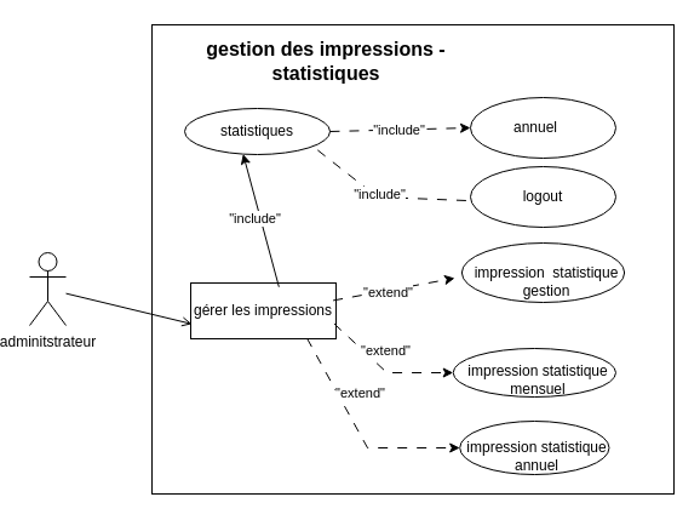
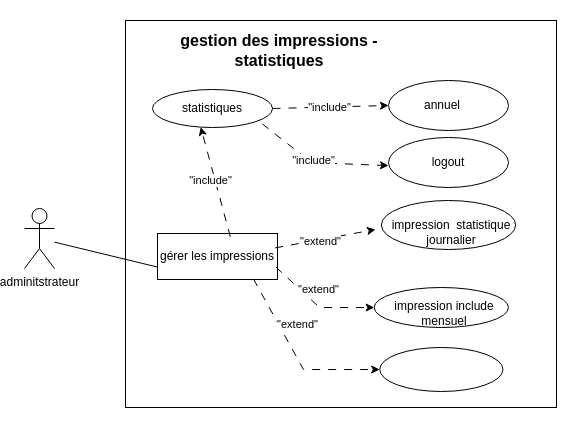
- <mxCell id="15" value="&lt;b&gt;&lt;font style=&quot;font-size: 16px;&quot;&gt;gestion des impressions - statistiques&lt;/font&gt;&lt;/b&gt;" style="text;html=1;align=center;verticalAlign=middle;whiteSpace=wrap;rounded=0;" parent="1" vertex="1"><mxGeometry x="136" y="35" width="258" height="30" as="geometry" /></mxCell>
+ <mxCell id="15" value="&lt;b&gt;&lt;font style=&quot;font-size: 16px;&quot;&gt;gestion des impressions - statistiques&lt;/font&gt;&lt;/b&gt;" style="text;html=1;align=center;verticalAlign=middle;whiteSpace=wrap;rounded=0;" parent="1" vertex="1"><mxGeometry x="146" y="35" width="258" height="30" as="geometry" /></mxCell>
- <mxCell id="19" value="" style="endArrow=none;html=1;rounded=0;dashed=1;dashPattern=8 8;exitX=0.915;exitY=0.905;exitDx=0;exitDy=0;exitPerimeter=0;entryX=0;entryY=0.75;entryDx=0;entryDy=0;" edge="1" parent="1" source="16" target="6"><mxGeometry width="50" height="50" relative="1" as="geometry"><mxPoint x="283" y="216" as="sourcePoint" /><mxPoint x="333" y="166" as="targetPoint" /><Array as="points"><mxPoint x="307" y="162" /></Array></mxGeometry></mxCell>
+ <mxCell id="19" value="" style="endArrow=classic;html=1;rounded=0;dashed=1;dashPattern=8 8;exitX=0.915;exitY=0.905;exitDx=0;exitDy=0;exitPerimeter=0;entryX=0;entryY=0.75;entryDx=0;entryDy=0;" edge="1" parent="1" source="16" target="6"><mxGeometry width="50" height="50" relative="1" as="geometry"><mxPoint x="283" y="216" as="sourcePoint" /><mxPoint x="333" y="166" as="targetPoint" /><Array as="points"><mxPoint x="307" y="162" /></Array></mxGeometry></mxCell>
- <mxCell id="28" value="" style="endArrow=classic;html=1;rounded=0;exitX=0.607;exitY=0.07;exitDx=0;exitDy=0;exitPerimeter=0;entryX=0.402;entryY=0.989;entryDx=0;entryDy=0;entryPerimeter=0;dashed=0;dashPattern=8 8;" edge="1" parent="1" source="21" target="16"><mxGeometry width="50" height="50" relative="1" as="geometry"><mxPoint x="283" y="202" as="sourcePoint" /><mxPoint x="333" y="152" as="targetPoint" /></mxGeometry></mxCell>
+ <mxCell id="28" value="" style="endArrow=classic;html=1;rounded=0;exitX=0.607;exitY=0.07;exitDx=0;exitDy=0;exitPerimeter=0;entryX=0.402;entryY=0.989;entryDx=0;entryDy=0;entryPerimeter=0;dashed=1;dashPattern=8 8;" edge="1" parent="1" source="21" target="16"><mxGeometry width="50" height="50" relative="1" as="geometry"><mxPoint x="283" y="202" as="sourcePoint" /><mxPoint x="333" y="152" as="targetPoint" /></mxGeometry></mxCell>
- <mxCell id="13" value="impression&amp;nbsp; statistique gestion" style="html=1;strokeColor=none;fillColor=none;align=center;verticalAlign=middle;rotatable=0;whiteSpace=wrap;" parent="12" vertex="1"><mxGeometry x="3.002" y="25.629" width="134.29" height="12.25" as="geometry" /></mxCell>
+ <mxCell id="13" value="impression&amp;nbsp; statistique journalier" style="html=1;strokeColor=none;fillColor=none;align=center;verticalAlign=middle;rotatable=0;whiteSpace=wrap;" parent="12" vertex="1"><mxGeometry x="3.002" y="25.629" width="134.29" height="12.25" as="geometry" /></mxCell>
- <mxCell id="14" value="" style="endArrow=open;html=1;rounded=0;entryX=0.008;entryY=0.735;entryDx=0;entryDy=0;endFill=0;entryPerimeter=0;" parent="1" source="9" target="21" edge="1"><mxGeometry width="50" height="50" relative="1" as="geometry"><mxPoint x="49" y="295" as="sourcePoint" /><mxPoint x="661" y="458" as="targetPoint" /><Array as="points" /></mxGeometry></mxCell>
+ <mxCell id="14" value="" style="endArrow=none;html=1;rounded=0;entryX=0.008;entryY=0.735;entryDx=0;entryDy=0;endFill=0;entryPerimeter=0;" parent="1" source="9" target="21" edge="1"><mxGeometry width="50" height="50" relative="1" as="geometry"><mxPoint x="49" y="295" as="sourcePoint" /><mxPoint x="661" y="458" as="targetPoint" /><Array as="points" /></mxGeometry></mxCell>
- <mxCell id="8" value="impression statistique mensuel" style="html=1;strokeColor=none;fillColor=none;align=center;verticalAlign=middle;rotatable=0;whiteSpace=wrap;" parent="7" vertex="1"><mxGeometry x="3.002" y="20.922" width="134.29" height="10" as="geometry" /></mxCell>
+ <mxCell id="8" value="impression include mensuel" style="html=1;strokeColor=none;fillColor=none;align=center;verticalAlign=middle;rotatable=0;whiteSpace=wrap;" parent="7" vertex="1"><mxGeometry x="3.002" y="20.922" width="134.29" height="10" as="geometry" /></mxCell>
- <mxCell id="11" value="impression statistique annuel" style="html=1;strokeColor=none;fillColor=none;align=center;verticalAlign=middle;rotatable=0;whiteSpace=wrap;" parent="10" vertex="1"><mxGeometry x="3.29" y="16.5" width="120" height="24.912" as="geometry" /></mxCell>
